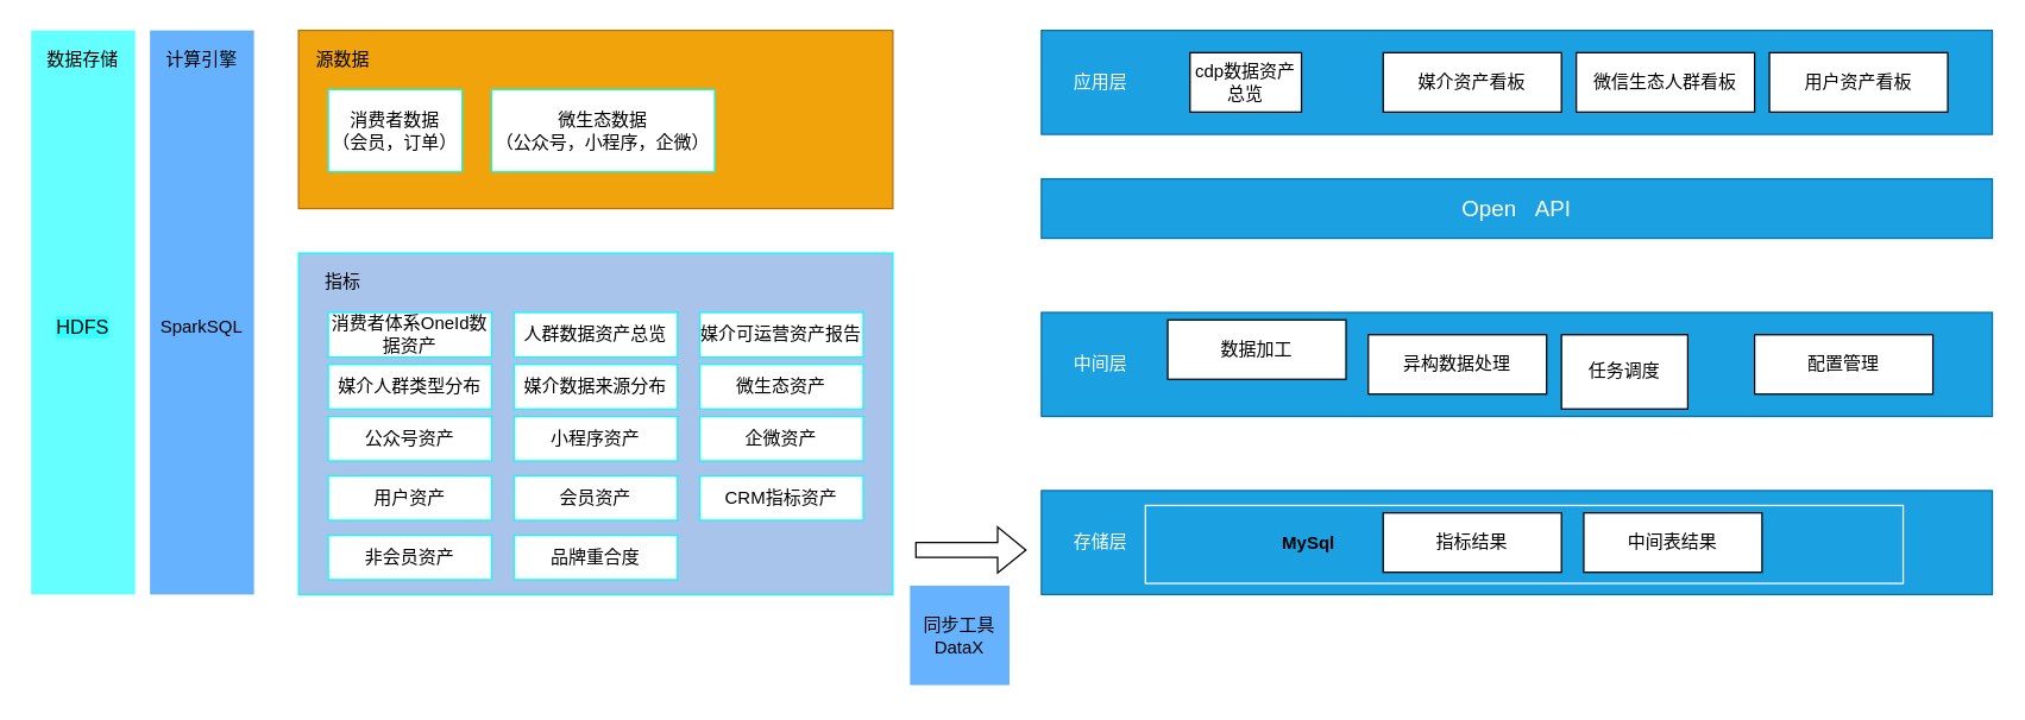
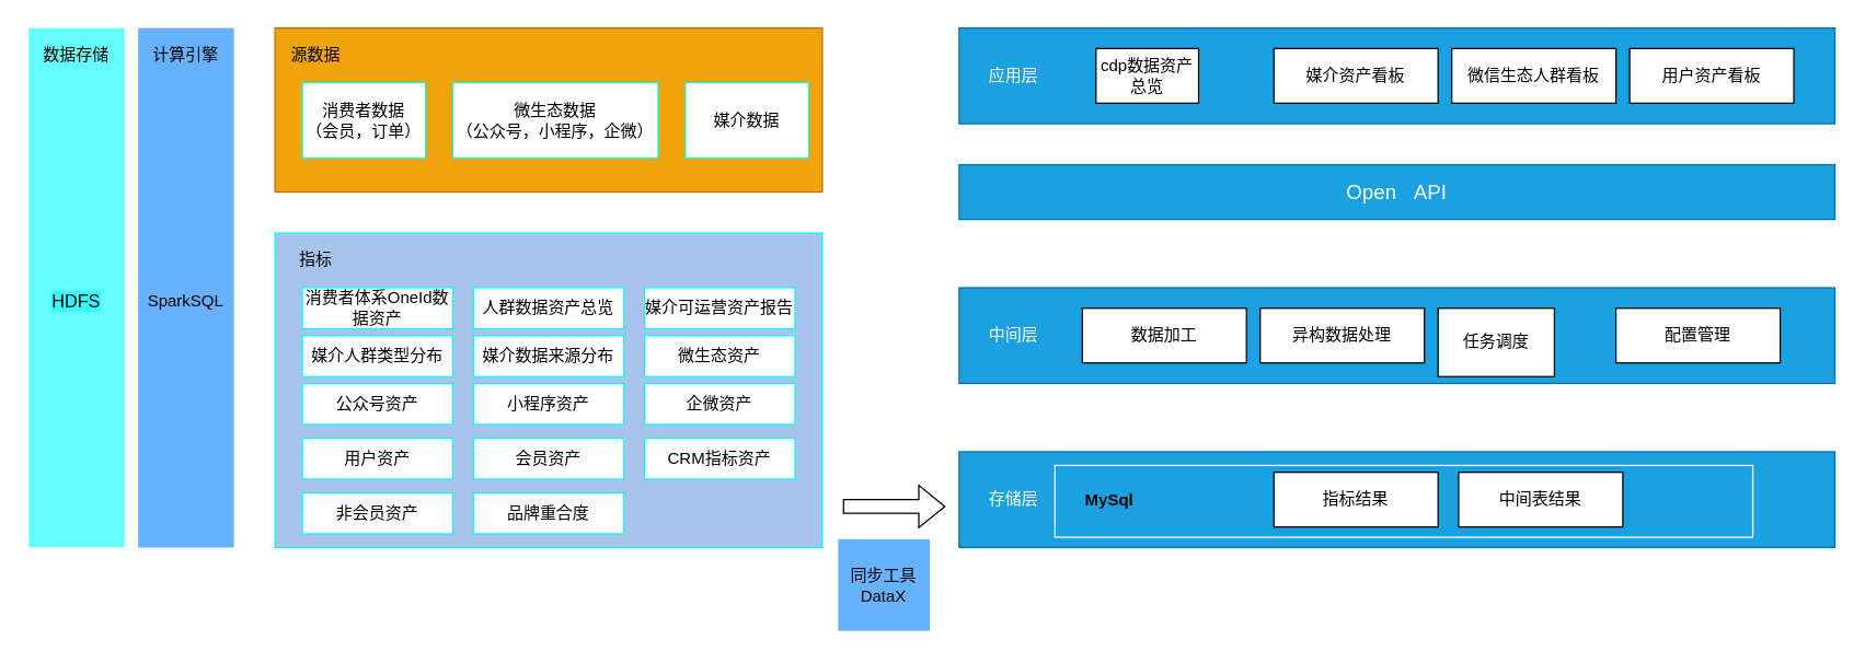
+ <mxCell id="29" value="媒介数据" style="rounded=0;whiteSpace=wrap;html=1;labelBackgroundColor=none;strokeColor=#00FFFF;fontSize=12;fontColor=#000000;fillColor=#FFFFFF;" vertex="1" parent="1"><mxGeometry x="500" y="60" width="90" height="55" as="geometry" /></mxCell>
- <mxCell id="11" value="数据加工" style="rounded=0;whiteSpace=wrap;html=1;" vertex="1" parent="1"><mxGeometry x="785" y="215" width="120" height="40" as="geometry" /></mxCell>
+ <mxCell id="11" value="数据加工" style="rounded=0;whiteSpace=wrap;html=1;" vertex="1" parent="1"><mxGeometry x="790" y="225" width="120" height="40" as="geometry" /></mxCell>
- <mxCell id="48" value="&lt;b&gt;MySql&lt;/b&gt;" style="text;html=1;strokeColor=none;fillColor=none;align=center;verticalAlign=middle;whiteSpace=wrap;rounded=0;labelBackgroundColor=none;fontSize=12;fontColor=#000000;strokeWidth=3;" vertex="1" parent="1"><mxGeometry x="850" y="351.25" width="60" height="30" as="geometry" /></mxCell>
+ <mxCell id="48" value="&lt;b&gt;MySql&lt;/b&gt;" style="text;html=1;strokeColor=none;fillColor=none;align=center;verticalAlign=middle;whiteSpace=wrap;rounded=0;labelBackgroundColor=none;fontSize=12;fontColor=#000000;strokeWidth=3;" vertex="1" parent="1"><mxGeometry x="780" y="351.25" width="60" height="30" as="geometry" /></mxCell>
